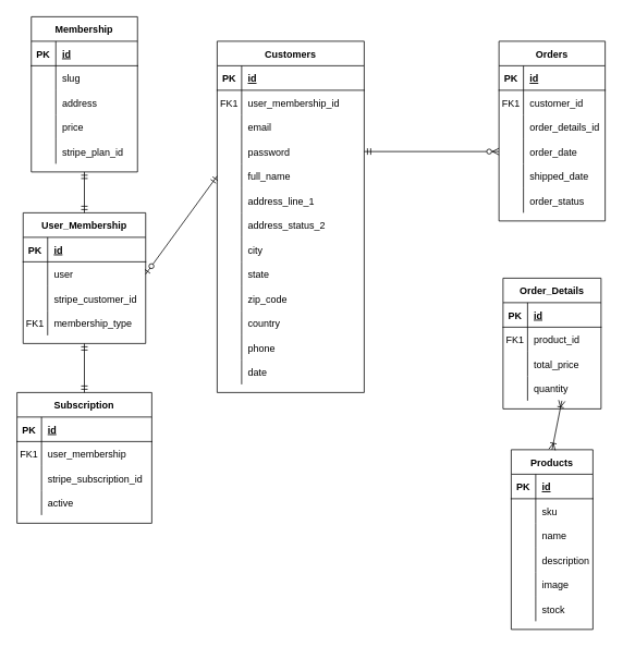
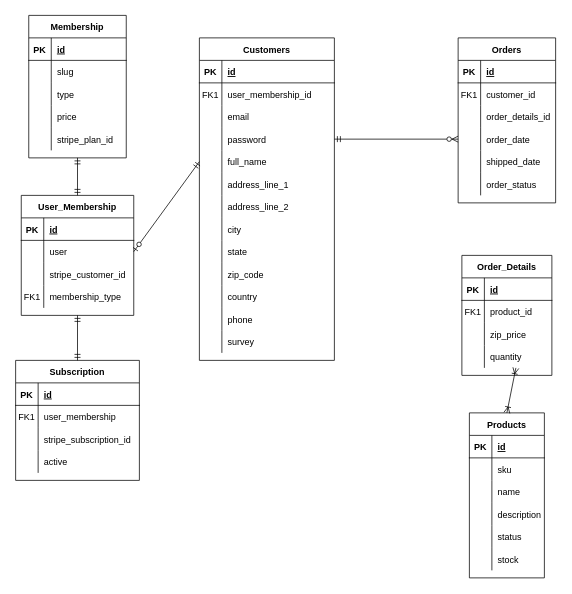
- <mxCell id="30" value="address" style="shape=partialRectangle;connectable=0;fillColor=none;top=0;left=0;bottom=0;right=0;align=left;spacingLeft=6;overflow=hidden;" parent="28" vertex="1"><mxGeometry x="30" width="100" height="30" as="geometry"><mxRectangle width="100" height="30" as="alternateBounds" /></mxGeometry></mxCell>
+ <mxCell id="30" value="type" style="shape=partialRectangle;connectable=0;fillColor=none;top=0;left=0;bottom=0;right=0;align=left;spacingLeft=6;overflow=hidden;" parent="28" vertex="1"><mxGeometry x="30" width="100" height="30" as="geometry"><mxRectangle width="100" height="30" as="alternateBounds" /></mxGeometry></mxCell>
- <mxCell id="86" value="address_status_2" style="shape=partialRectangle;connectable=0;fillColor=none;top=0;left=0;bottom=0;right=0;align=left;spacingLeft=6;overflow=hidden;" parent="84" vertex="1"><mxGeometry x="30" width="150" height="30" as="geometry"><mxRectangle width="150" height="30" as="alternateBounds" /></mxGeometry></mxCell>
+ <mxCell id="86" value="address_line_2" style="shape=partialRectangle;connectable=0;fillColor=none;top=0;left=0;bottom=0;right=0;align=left;spacingLeft=6;overflow=hidden;" parent="84" vertex="1"><mxGeometry x="30" width="150" height="30" as="geometry"><mxRectangle width="150" height="30" as="alternateBounds" /></mxGeometry></mxCell>
- <mxCell id="114" value="total_price" style="shape=partialRectangle;connectable=0;fillColor=none;top=0;left=0;bottom=0;right=0;align=left;spacingLeft=6;overflow=hidden;" parent="112" vertex="1"><mxGeometry x="30" width="90" height="30" as="geometry"><mxRectangle width="90" height="30" as="alternateBounds" /></mxGeometry></mxCell>
+ <mxCell id="114" value="zip_price" style="shape=partialRectangle;connectable=0;fillColor=none;top=0;left=0;bottom=0;right=0;align=left;spacingLeft=6;overflow=hidden;" parent="112" vertex="1"><mxGeometry x="30" width="90" height="30" as="geometry"><mxRectangle width="90" height="30" as="alternateBounds" /></mxGeometry></mxCell>
- <mxCell id="104" value="date" style="shape=partialRectangle;connectable=0;fillColor=none;top=0;left=0;bottom=0;right=0;align=left;spacingLeft=6;overflow=hidden;" parent="102" vertex="1"><mxGeometry x="30" width="150" height="30" as="geometry"><mxRectangle width="150" height="30" as="alternateBounds" /></mxGeometry></mxCell>
+ <mxCell id="104" value="survey" style="shape=partialRectangle;connectable=0;fillColor=none;top=0;left=0;bottom=0;right=0;align=left;spacingLeft=6;overflow=hidden;" parent="102" vertex="1"><mxGeometry x="30" width="150" height="30" as="geometry"><mxRectangle width="150" height="30" as="alternateBounds" /></mxGeometry></mxCell>
- <mxCell id="17" value="image" style="shape=partialRectangle;connectable=0;fillColor=none;top=0;left=0;bottom=0;right=0;align=left;spacingLeft=6;overflow=hidden;" parent="15" vertex="1"><mxGeometry x="30" width="70" height="30" as="geometry"><mxRectangle width="70" height="30" as="alternateBounds" /></mxGeometry></mxCell>
+ <mxCell id="17" value="status" style="shape=partialRectangle;connectable=0;fillColor=none;top=0;left=0;bottom=0;right=0;align=left;spacingLeft=6;overflow=hidden;" parent="15" vertex="1"><mxGeometry x="30" width="70" height="30" as="geometry"><mxRectangle width="70" height="30" as="alternateBounds" /></mxGeometry></mxCell>
